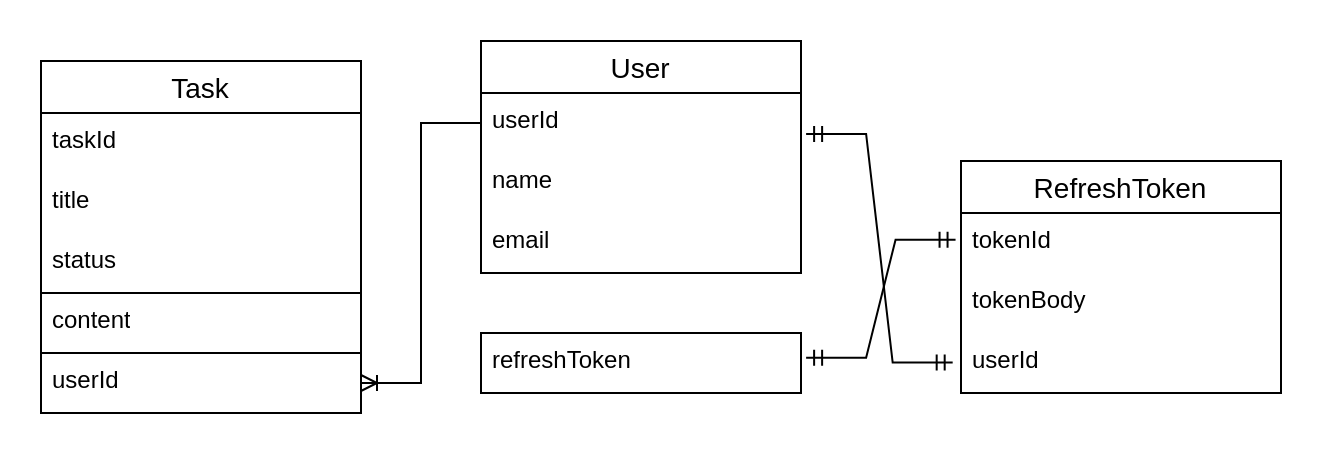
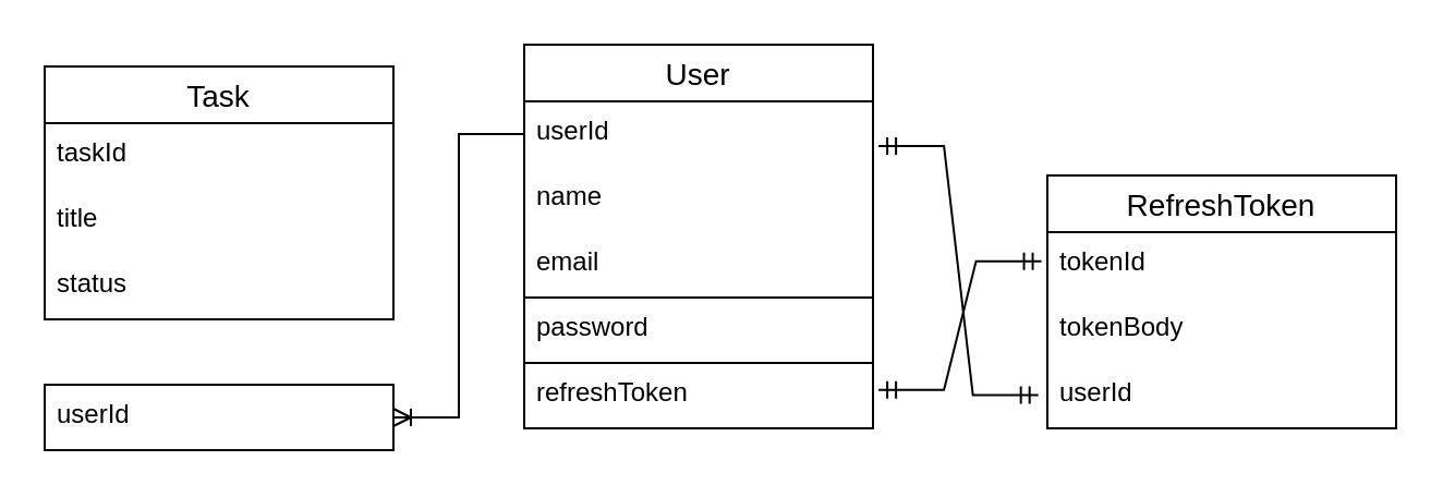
+ <mxCell id="6" value="password" style="text;strokeColor=default;fillColor=none;spacingLeft=4;spacingRight=4;overflow=hidden;rotatable=0;points=[[0,0.5],[1,0.5]];portConstraint=eastwest;fontSize=12;whiteSpace=wrap;html=1;" vertex="1" parent="1"><mxGeometry x="240" y="136" width="160" height="30" as="geometry" /></mxCell>
- <mxCell id="18" value="content" style="text;strokeColor=default;fillColor=none;spacingLeft=4;spacingRight=4;overflow=hidden;rotatable=0;points=[[0,0.5],[1,0.5]];portConstraint=eastwest;fontSize=12;whiteSpace=wrap;html=1;" vertex="1" parent="1"><mxGeometry x="20" y="146" width="160" height="30" as="geometry" /></mxCell>
